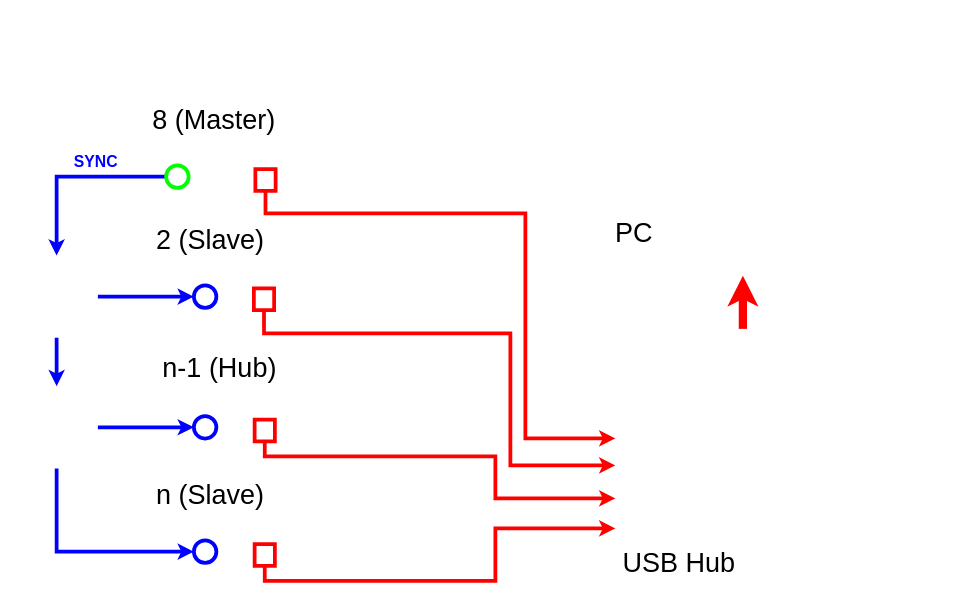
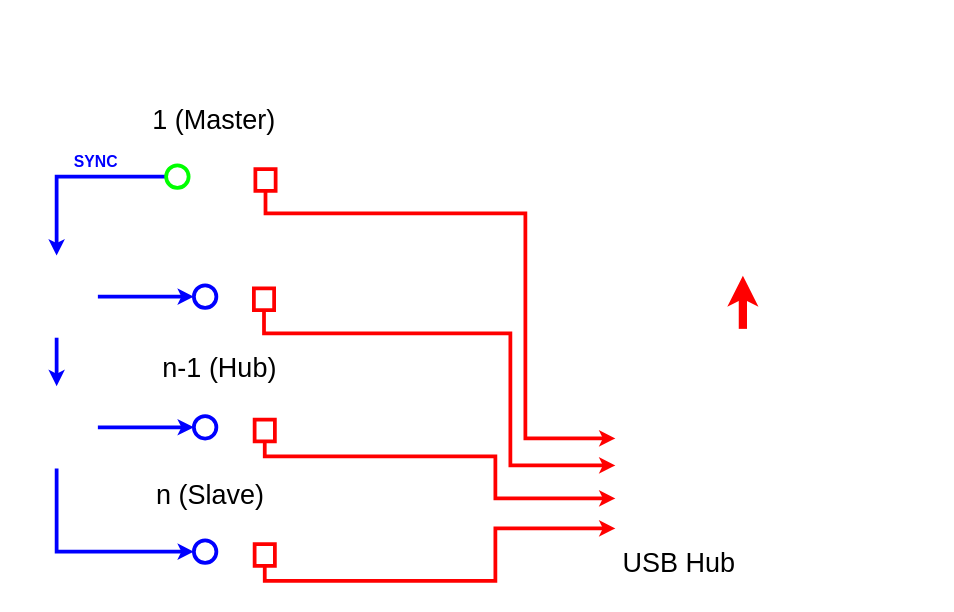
- <mxCell id="9" value="&lt;font style=&quot;font-size: 36px;&quot;&gt;8 (Master)&lt;/font&gt;" style="text;strokeColor=none;align=center;fillColor=none;html=1;verticalAlign=middle;whiteSpace=wrap;rounded=0;" vertex="1" parent="1"><mxGeometry x="200" y="144" width="170" height="30" as="geometry" /></mxCell>
+ <mxCell id="9" value="&lt;font style=&quot;font-size: 36px;&quot;&gt;1 (Master)&lt;/font&gt;" style="text;strokeColor=none;align=center;fillColor=none;html=1;verticalAlign=middle;whiteSpace=wrap;rounded=0;" vertex="1" parent="1"><mxGeometry x="200" y="144" width="170" height="30" as="geometry" /></mxCell>
- <mxCell id="30" value="&lt;font style=&quot;font-size: 36px;&quot;&gt;PC&lt;/font&gt;" style="text;strokeColor=none;align=center;fillColor=none;html=1;verticalAlign=middle;whiteSpace=wrap;rounded=0;" vertex="1" parent="1"><mxGeometry x="760" y="294" width="170" height="30" as="geometry" /></mxCell>
- <mxCell id="10" value="&lt;font style=&quot;font-size: 36px;&quot;&gt;2 (Slave)&lt;/font&gt;" style="text;strokeColor=none;align=center;fillColor=none;html=1;verticalAlign=middle;whiteSpace=wrap;rounded=0;" vertex="1" parent="1"><mxGeometry x="195" y="304" width="170" height="30" as="geometry" /></mxCell>
